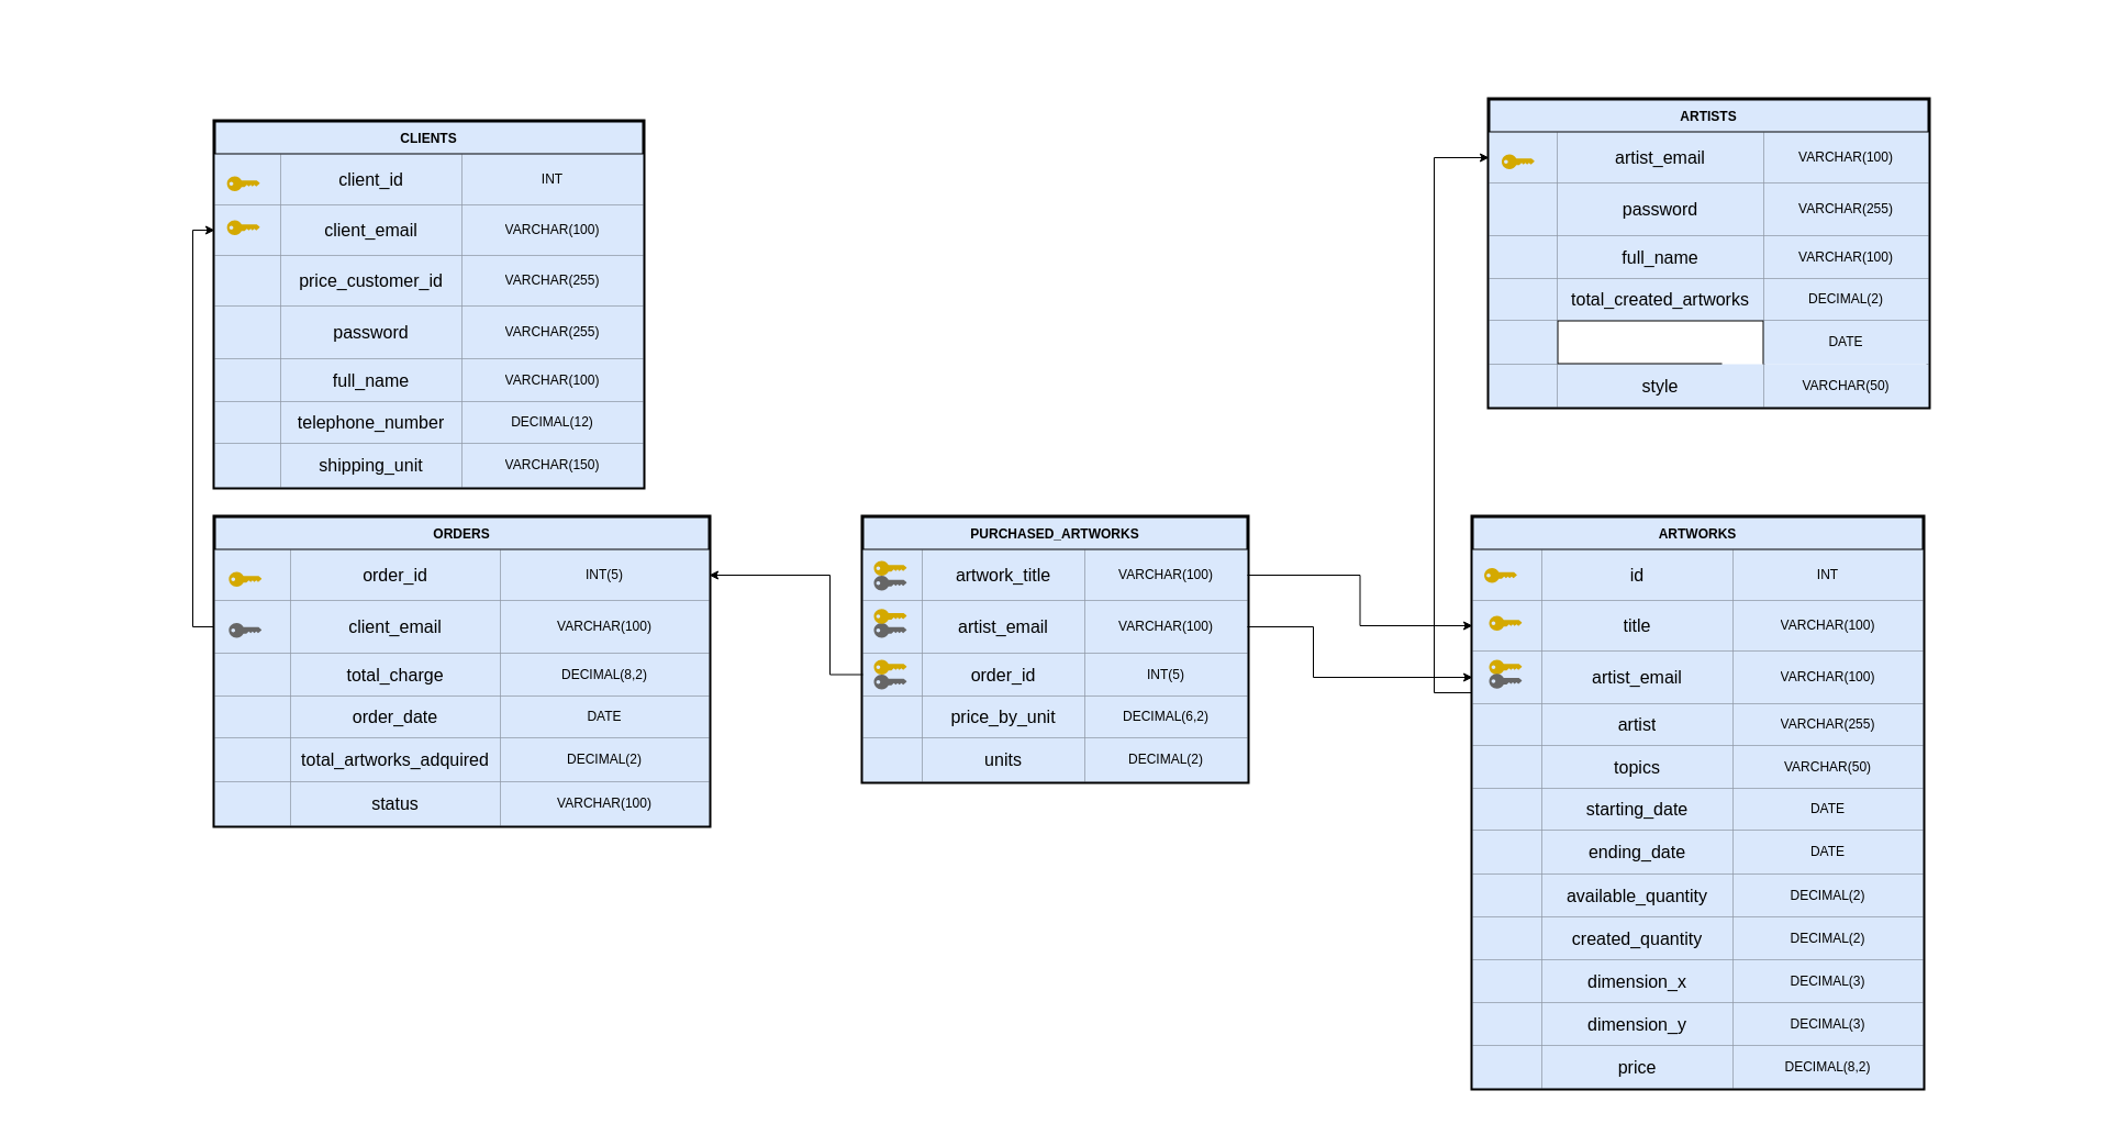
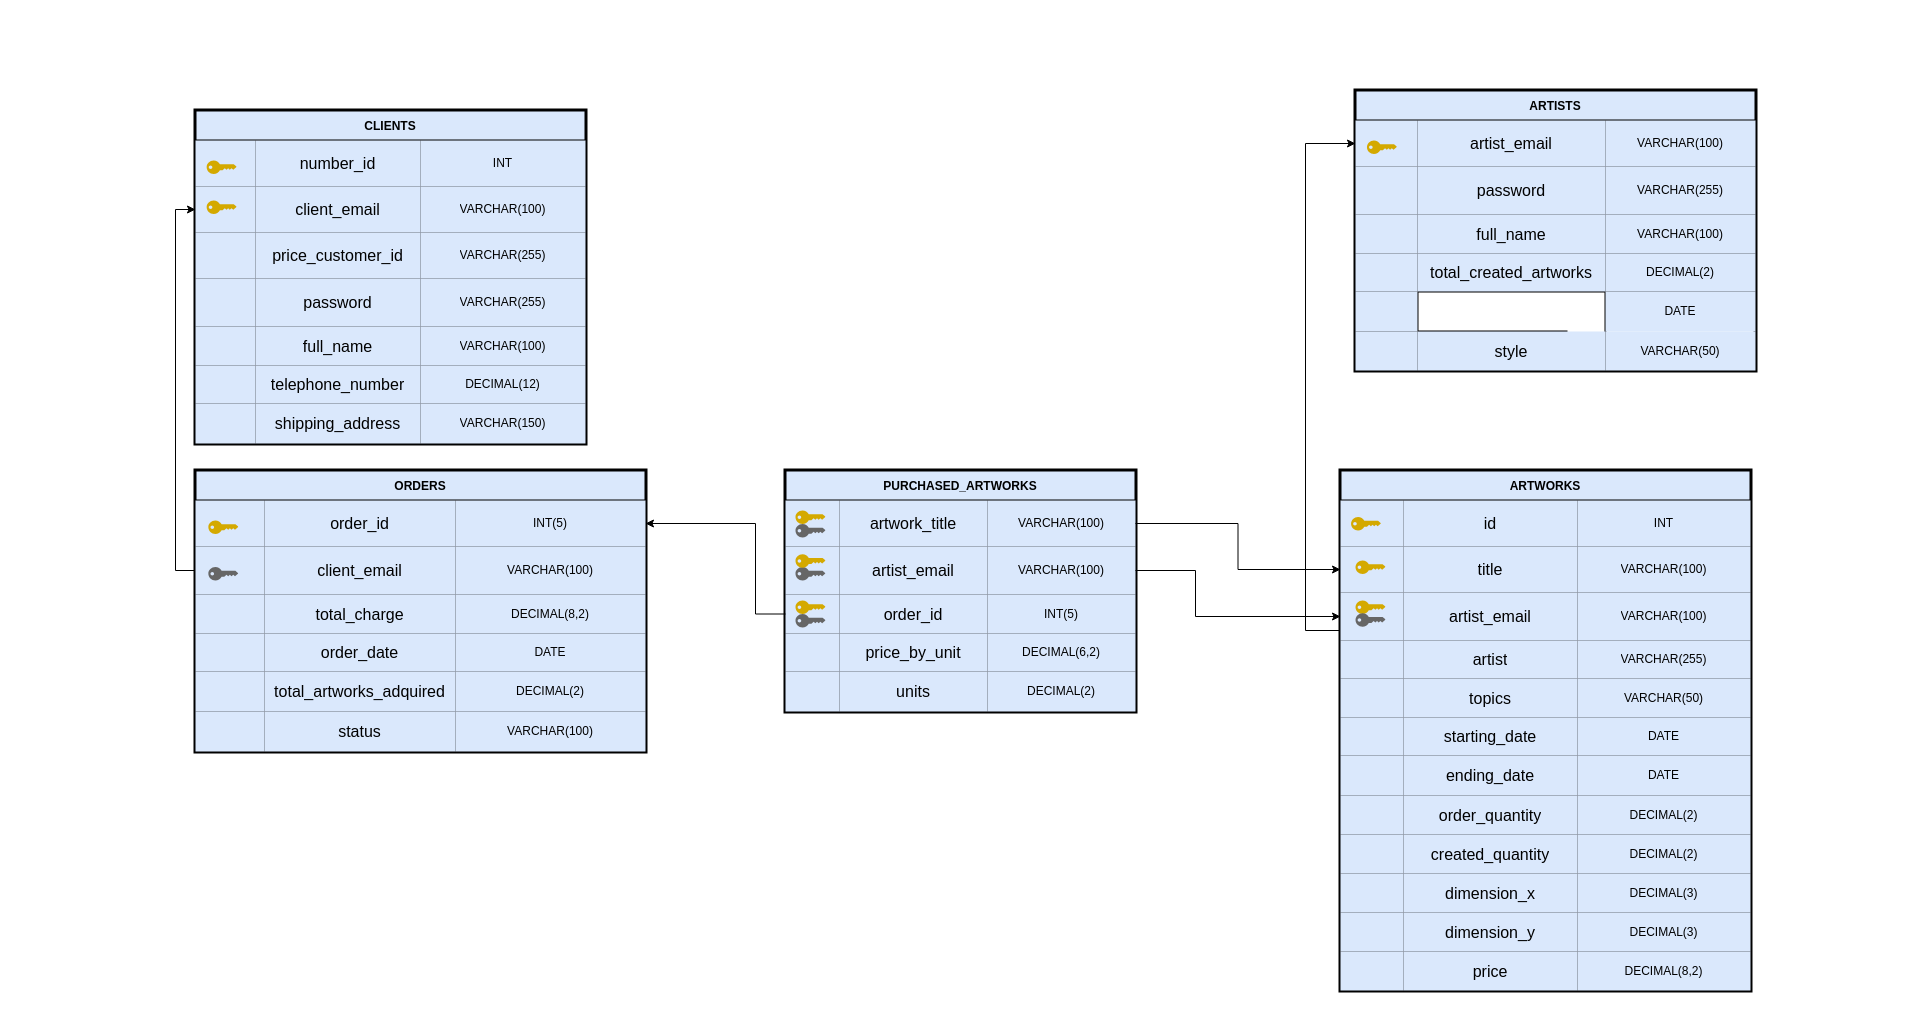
- <mxCell id="150" value="client_id" style="shape=partialRectangle;html=1;whiteSpace=wrap;connectable=0;fillColor=#dae8fc;top=0;left=0;bottom=0;right=0;overflow=hidden;pointerEvents=1;strokeColor=#6c8ebf;strokeWidth=0;sketch=0;perimeterSpacing=0;fontSize=16;" parent="148" vertex="1"><mxGeometry x="60" width="165" height="46" as="geometry"><mxRectangle width="165" height="46" as="alternateBounds" /></mxGeometry></mxCell>
+ <mxCell id="150" value="number_id" style="shape=partialRectangle;html=1;whiteSpace=wrap;connectable=0;fillColor=#dae8fc;top=0;left=0;bottom=0;right=0;overflow=hidden;pointerEvents=1;strokeColor=#6c8ebf;strokeWidth=0;sketch=0;perimeterSpacing=0;fontSize=16;" parent="148" vertex="1"><mxGeometry x="60" width="165" height="46" as="geometry"><mxRectangle width="165" height="46" as="alternateBounds" /></mxGeometry></mxCell>
- <mxCell id="174" value="shipping_unit" style="shape=partialRectangle;html=1;whiteSpace=wrap;connectable=0;fillColor=#dae8fc;top=0;left=0;bottom=0;right=0;overflow=hidden;pointerEvents=1;strokeColor=default;strokeWidth=0;fontSize=16;" parent="172" vertex="1"><mxGeometry x="60" width="165" height="40" as="geometry"><mxRectangle width="165" height="40" as="alternateBounds" /></mxGeometry></mxCell>
+ <mxCell id="174" value="shipping_address" style="shape=partialRectangle;html=1;whiteSpace=wrap;connectable=0;fillColor=#dae8fc;top=0;left=0;bottom=0;right=0;overflow=hidden;pointerEvents=1;strokeColor=default;strokeWidth=0;fontSize=16;" parent="172" vertex="1"><mxGeometry x="60" width="165" height="40" as="geometry"><mxRectangle width="165" height="40" as="alternateBounds" /></mxGeometry></mxCell>
- <mxCell id="96" value="available_quantity" style="shape=partialRectangle;html=1;whiteSpace=wrap;connectable=0;fillColor=#dae8fc;top=0;left=0;bottom=0;right=0;overflow=hidden;pointerEvents=1;strokeColor=default;strokeWidth=0;fontSize=16;" parent="94" vertex="1"><mxGeometry x="63" width="174" height="39" as="geometry"><mxRectangle width="174" height="39" as="alternateBounds" /></mxGeometry></mxCell>
+ <mxCell id="96" value="order_quantity" style="shape=partialRectangle;html=1;whiteSpace=wrap;connectable=0;fillColor=#dae8fc;top=0;left=0;bottom=0;right=0;overflow=hidden;pointerEvents=1;strokeColor=default;strokeWidth=0;fontSize=16;" parent="94" vertex="1"><mxGeometry x="63" width="174" height="39" as="geometry"><mxRectangle width="174" height="39" as="alternateBounds" /></mxGeometry></mxCell>
